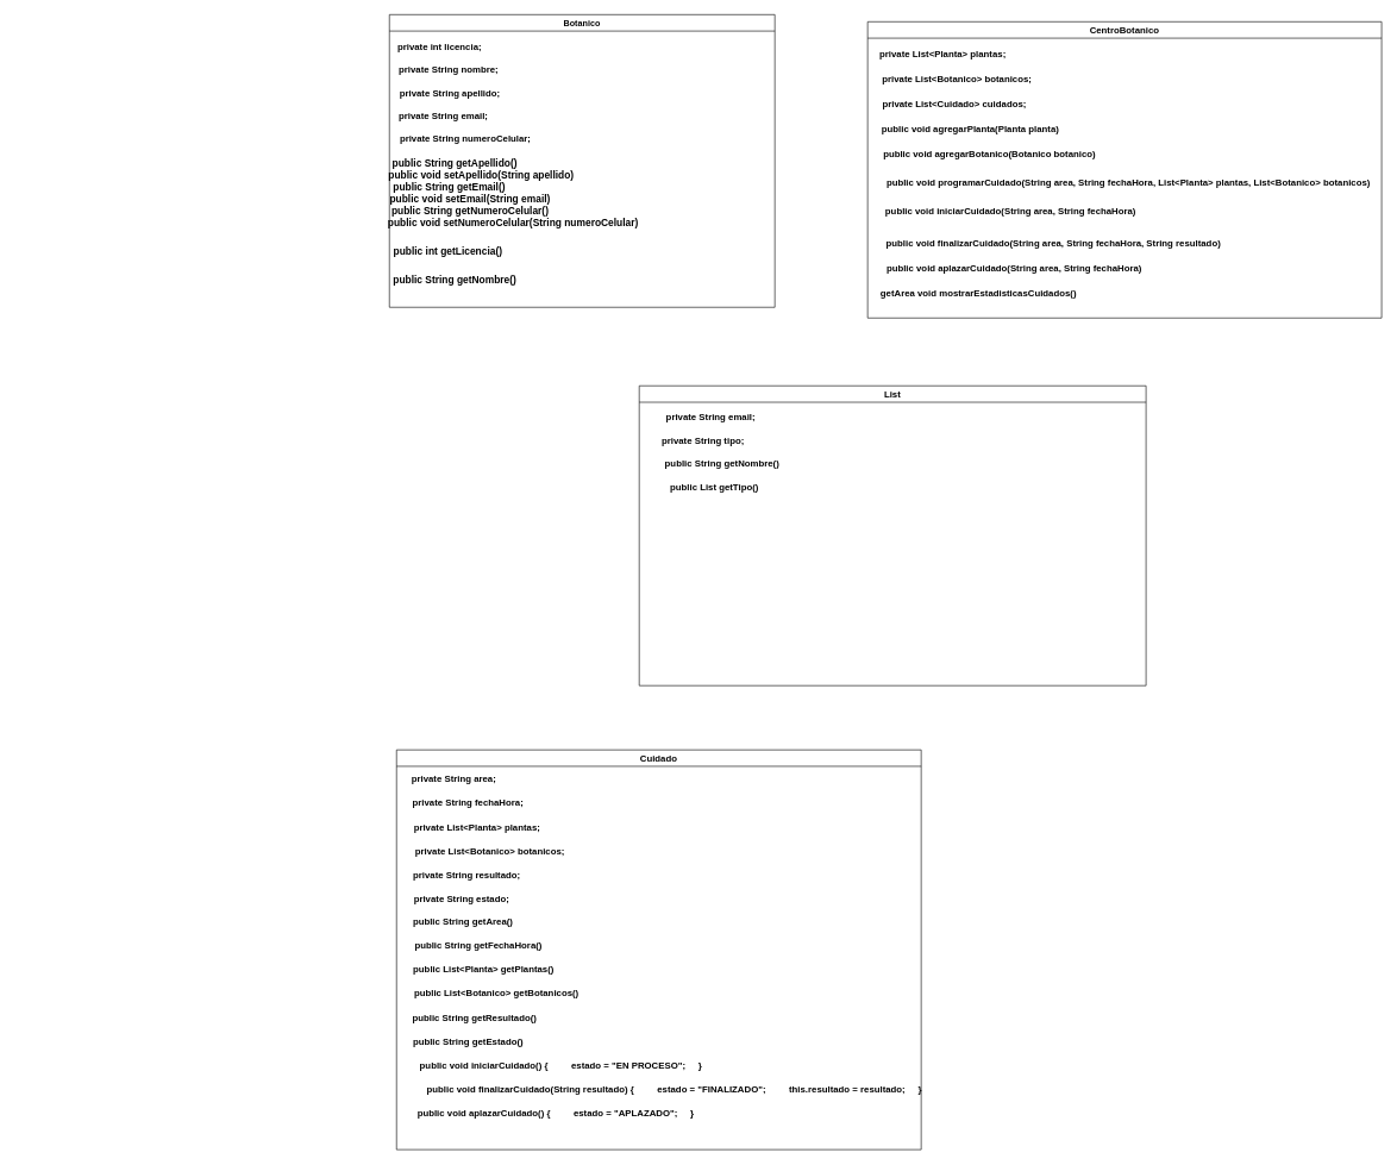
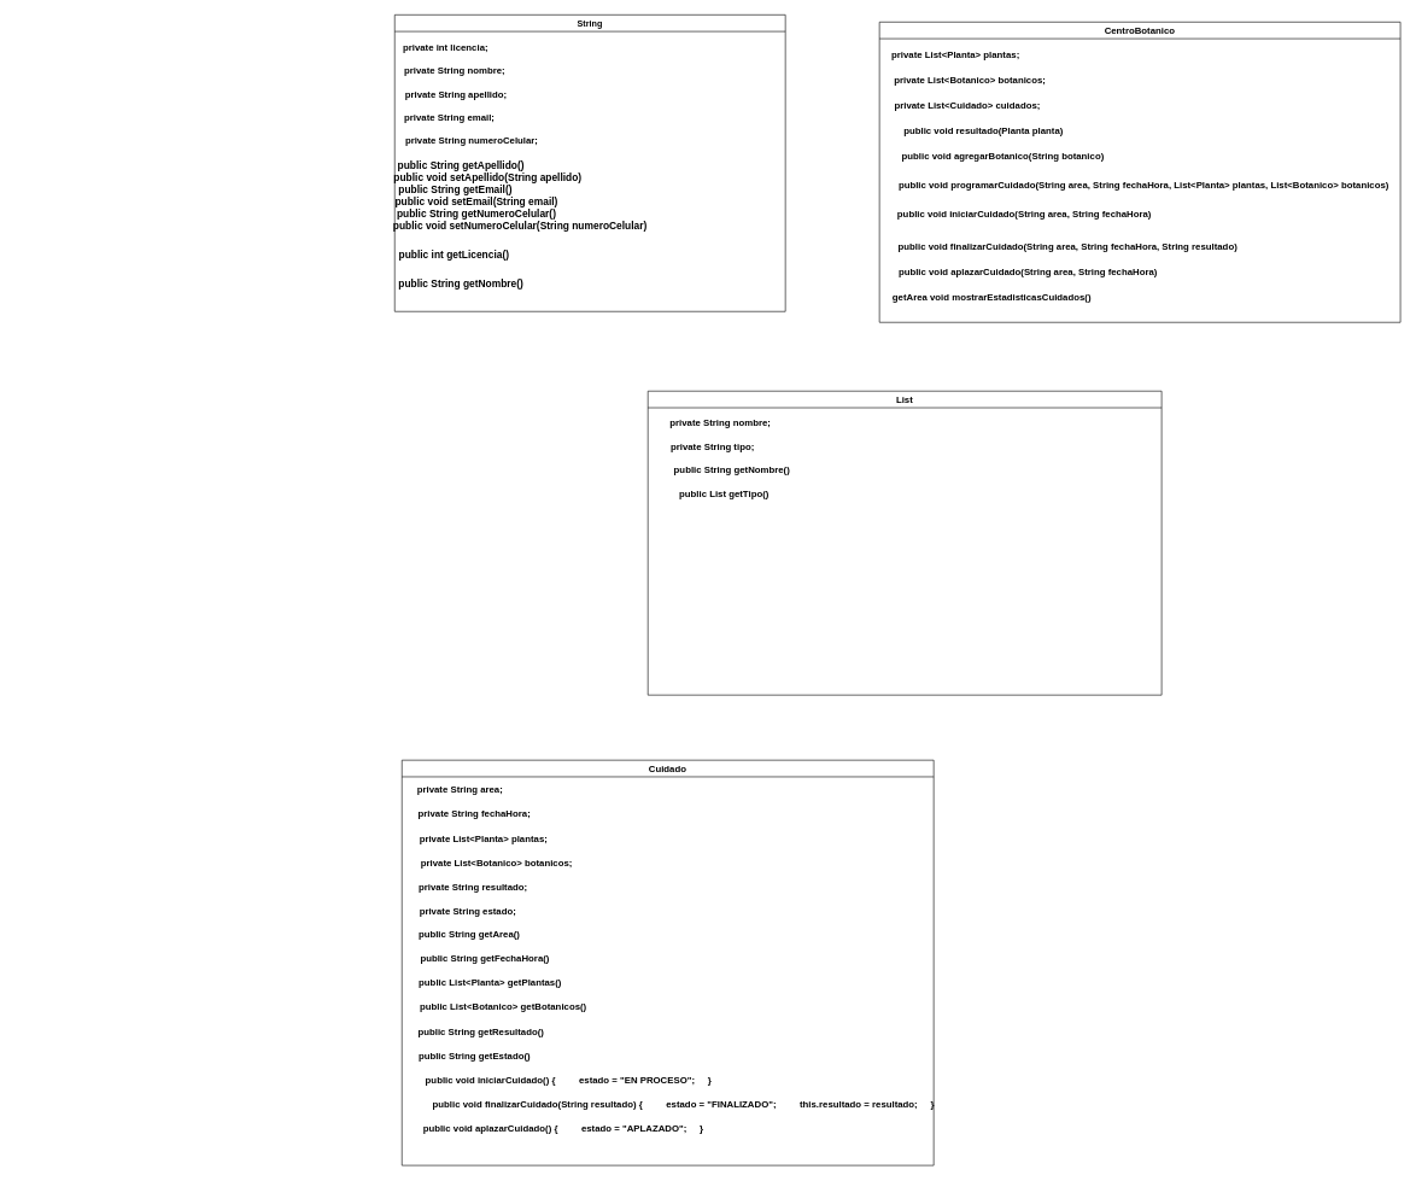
- <mxCell id="2" value="Botanico" style="swimlane;" parent="1" vertex="1"><mxGeometry x="545" y="20" width="540" height="410" as="geometry" /></mxCell>
+ <mxCell id="2" value="String" style="swimlane;" parent="1" vertex="1"><mxGeometry x="545" y="20" width="540" height="410" as="geometry" /></mxCell>
- <mxCell id="7" value="&lt;h5&gt;&lt;font style=&quot;font-size: 13px;&quot;&gt;&amp;nbsp; public void agregarPlanta(Planta planta)&lt;/font&gt;&lt;/h5&gt;" style="text;html=1;align=center;verticalAlign=middle;resizable=0;points=[];autosize=1;strokeColor=none;fillColor=none;" vertex="1" parent="5"><mxGeometry y="120" width="280" height="60" as="geometry" /></mxCell>
+ <mxCell id="7" value="&lt;h5&gt;&lt;font style=&quot;font-size: 13px;&quot;&gt;&amp;nbsp; public void resultado(Planta planta)&lt;/font&gt;&lt;/h5&gt;" style="text;html=1;align=center;verticalAlign=middle;resizable=0;points=[];autosize=1;strokeColor=none;fillColor=none;" vertex="1" parent="5"><mxGeometry y="120" width="280" height="60" as="geometry" /></mxCell>
- <mxCell id="9" value="&lt;h5 style=&quot;&quot;&gt;&lt;span style=&quot;font-size: 13px;&quot;&gt;&amp;nbsp; &amp;nbsp;pu&lt;/span&gt;&lt;font style=&quot;font-size: 13px;&quot;&gt;b&lt;/font&gt;&lt;span style=&quot;font-size: 13px;&quot;&gt;lic void agregarBotanico(Botanico botanico)&lt;/span&gt;&lt;/h5&gt;" style="text;html=1;align=center;verticalAlign=middle;resizable=0;points=[];autosize=1;strokeColor=none;fillColor=none;fontSize=13;" vertex="1" parent="5"><mxGeometry x="-5" y="150" width="340" height="70" as="geometry" /></mxCell>
+ <mxCell id="9" value="&lt;h5 style=&quot;&quot;&gt;&lt;span style=&quot;font-size: 13px;&quot;&gt;&amp;nbsp; &amp;nbsp;pu&lt;/span&gt;&lt;font style=&quot;font-size: 13px;&quot;&gt;b&lt;/font&gt;&lt;span style=&quot;font-size: 13px;&quot;&gt;lic void agregarBotanico(String botanico)&lt;/span&gt;&lt;/h5&gt;" style="text;html=1;align=center;verticalAlign=middle;resizable=0;points=[];autosize=1;strokeColor=none;fillColor=none;fontSize=13;" vertex="1" parent="5"><mxGeometry x="-5" y="150" width="340" height="70" as="geometry" /></mxCell>
- <mxCell id="19" value="&lt;h5 style=&quot;&quot;&gt;&lt;font style=&quot;font-size: 13px;&quot;&gt;&amp;nbsp; &amp;nbsp; &amp;nbsp; &amp;nbsp; &amp;nbsp; private String email;&amp;nbsp; &amp;nbsp;&amp;nbsp;&lt;/font&gt;&lt;/h5&gt;&lt;h5 style=&quot;&quot;&gt;&lt;font style=&quot;font-size: 13px;&quot;&gt;private String tipo;&lt;/font&gt;&lt;/h5&gt;" style="text;html=1;align=center;verticalAlign=middle;resizable=0;points=[];autosize=1;strokeColor=none;fillColor=none;fontSize=13;" vertex="1" parent="18"><mxGeometry x="-16" y="10" width="210" height="100" as="geometry" /></mxCell>
+ <mxCell id="19" value="&lt;h5 style=&quot;&quot;&gt;&lt;font style=&quot;font-size: 13px;&quot;&gt;&amp;nbsp; &amp;nbsp; &amp;nbsp; &amp;nbsp; &amp;nbsp; private String nombre;&amp;nbsp; &amp;nbsp;&amp;nbsp;&lt;/font&gt;&lt;/h5&gt;&lt;h5 style=&quot;&quot;&gt;&lt;font style=&quot;font-size: 13px;&quot;&gt;private String tipo;&lt;/font&gt;&lt;/h5&gt;" style="text;html=1;align=center;verticalAlign=middle;resizable=0;points=[];autosize=1;strokeColor=none;fillColor=none;fontSize=13;" vertex="1" parent="18"><mxGeometry x="-16" y="10" width="210" height="100" as="geometry" /></mxCell>
